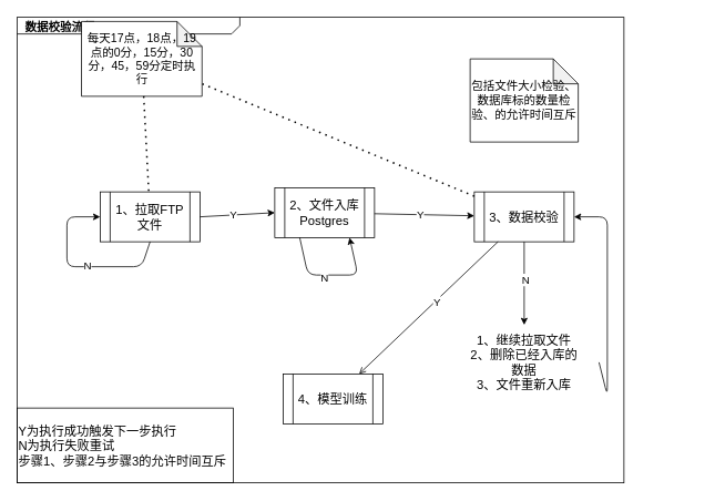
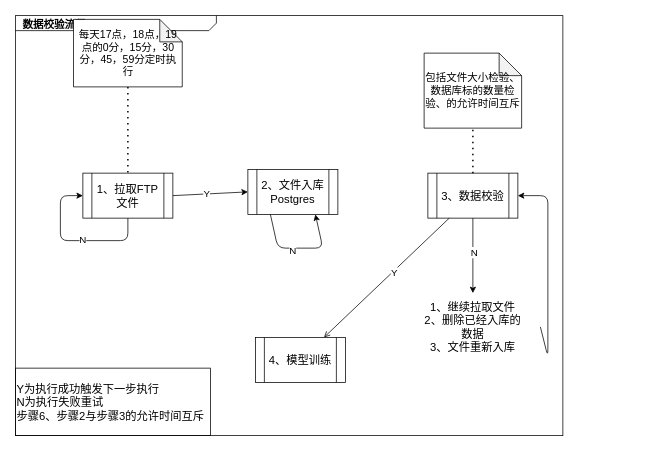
- <mxCell id="16" value="" style="endArrow=none;dashed=1;html=1;dashPattern=1 3;strokeWidth=2;fontSize=13;" parent="1" source="14" target="20" edge="1"><mxGeometry width="50" height="50" relative="1" as="geometry"><mxPoint x="470" y="510" as="sourcePoint" /><mxPoint x="520" y="460" as="targetPoint" /></mxGeometry></mxCell>
+ <mxCell id="16" value="" style="endArrow=none;dashed=1;html=1;dashPattern=1 3;strokeWidth=2;fontSize=13;" parent="1" source="14" target="15" edge="1"><mxGeometry width="50" height="50" relative="1" as="geometry"><mxPoint x="470" y="510" as="sourcePoint" /><mxPoint x="520" y="460" as="targetPoint" /></mxGeometry></mxCell>
- <mxCell id="17" value="" style="endArrow=classic;html=1;" parent="1" source="11" target="14" edge="1"><mxGeometry width="50" height="50" relative="1" as="geometry"><mxPoint x="467" y="259.41" as="sourcePoint" /><mxPoint x="570" y="259" as="targetPoint" /></mxGeometry></mxCell>
- <mxCell id="18" value="Y" style="edgeLabel;html=1;align=center;verticalAlign=middle;resizable=0;points=[];fontSize=13;" parent="17" vertex="1" connectable="0"><mxGeometry x="-0.106" y="1" relative="1" as="geometry"><mxPoint as="offset" /></mxGeometry></mxCell>
- <mxCell id="6" value="&lt;font style=&quot;font-size: 15px&quot;&gt;1、拉取FTP文件&lt;/font&gt;" style="shape=process;whiteSpace=wrap;html=1;backgroundOutline=1;" parent="1" vertex="1"><mxGeometry x="120" y="230" width="120" height="60" as="geometry" /></mxCell>
+ <mxCell id="6" value="&lt;font style=&quot;font-size: 15px&quot;&gt;1、拉取FTP文件&lt;/font&gt;" style="shape=process;whiteSpace=wrap;html=1;backgroundOutline=1;" parent="1" vertex="1"><mxGeometry x="110" y="230" width="120" height="60" as="geometry" /></mxCell>
- <mxCell id="28" value="&lt;span style=&quot;font-size: 15px&quot;&gt;Y为执行成功触发下一步执行&lt;br&gt;N为执行失败重试&lt;br&gt;步骤1、步骤2与步骤3的允许时间互斥&lt;br&gt;&lt;/span&gt;" style="text;html=1;fillColor=none;align=left;verticalAlign=middle;whiteSpace=wrap;rounded=0;fontSize=13;strokeColor=#000000;" parent="1" vertex="1"><mxGeometry x="20" y="490" width="260" height="90" as="geometry" /></mxCell>
+ <mxCell id="28" value="&lt;span style=&quot;font-size: 15px&quot;&gt;Y为执行成功触发下一步执行&lt;br&gt;N为执行失败重试&lt;br&gt;步骤6、步骤2与步骤3的允许时间互斥&lt;br&gt;&lt;/span&gt;" style="text;html=1;fillColor=none;align=left;verticalAlign=middle;whiteSpace=wrap;rounded=0;fontSize=13;strokeColor=#000000;" parent="1" vertex="1"><mxGeometry x="20" y="490" width="260" height="90" as="geometry" /></mxCell>
